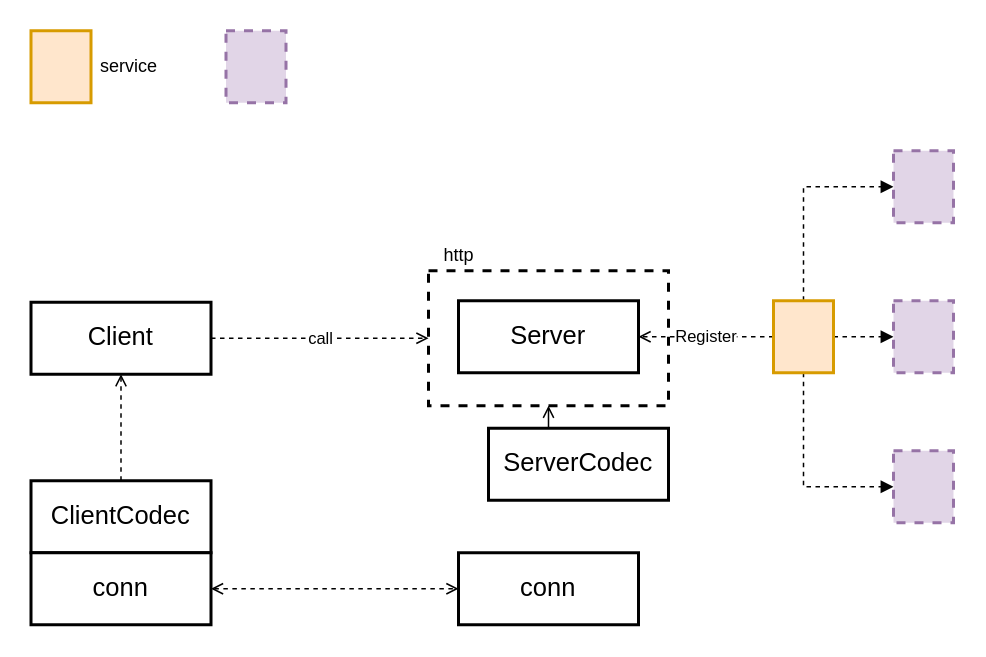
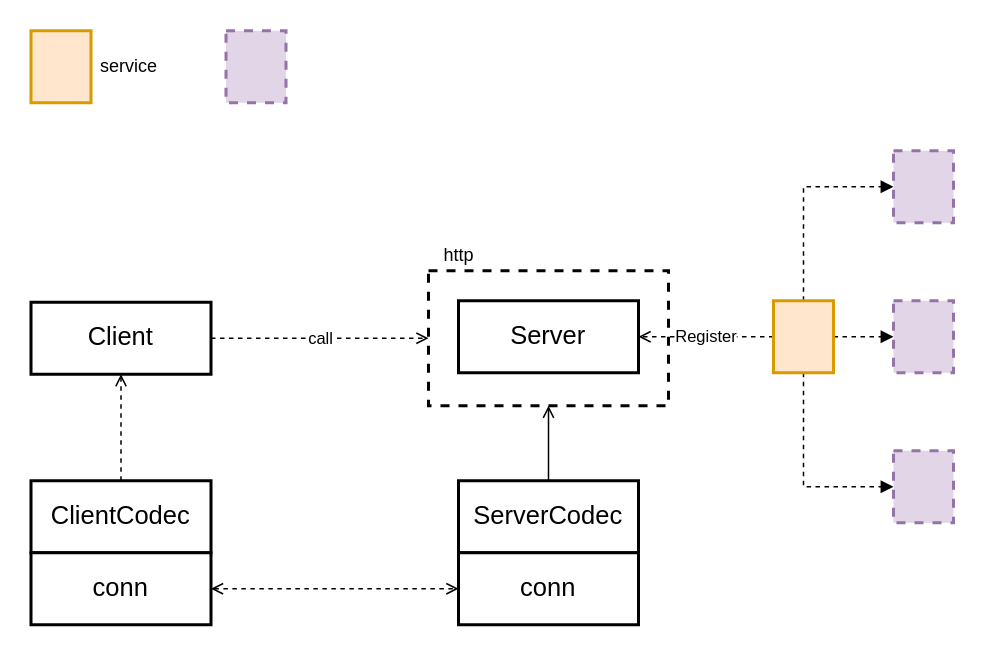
- <mxCell id="23" value="ServerCodec" style="rounded=0;whiteSpace=wrap;html=1;strokeWidth=2;fontSize=17;" vertex="1" parent="1"><mxGeometry x="325" y="285" width="120" height="48" as="geometry" /></mxCell>
+ <mxCell id="23" value="ServerCodec" style="rounded=0;whiteSpace=wrap;html=1;strokeWidth=2;fontSize=17;" vertex="1" parent="1"><mxGeometry x="305" y="320" width="120" height="48" as="geometry" /></mxCell>
